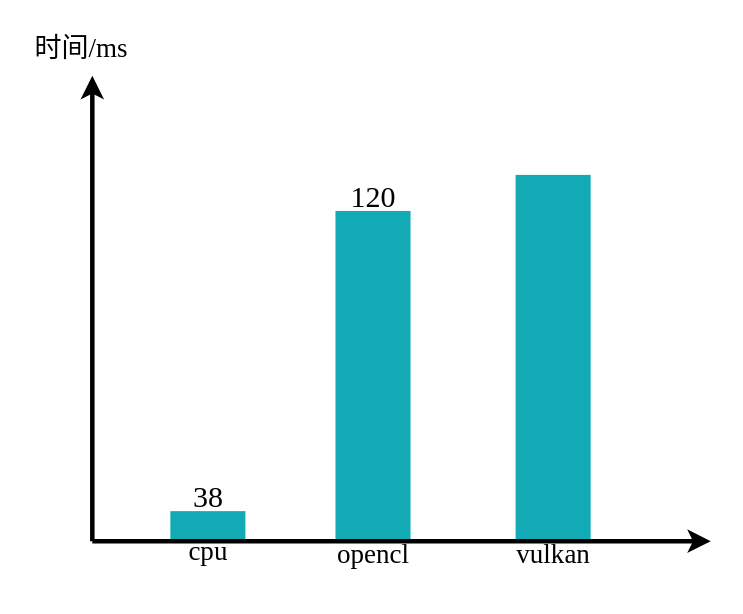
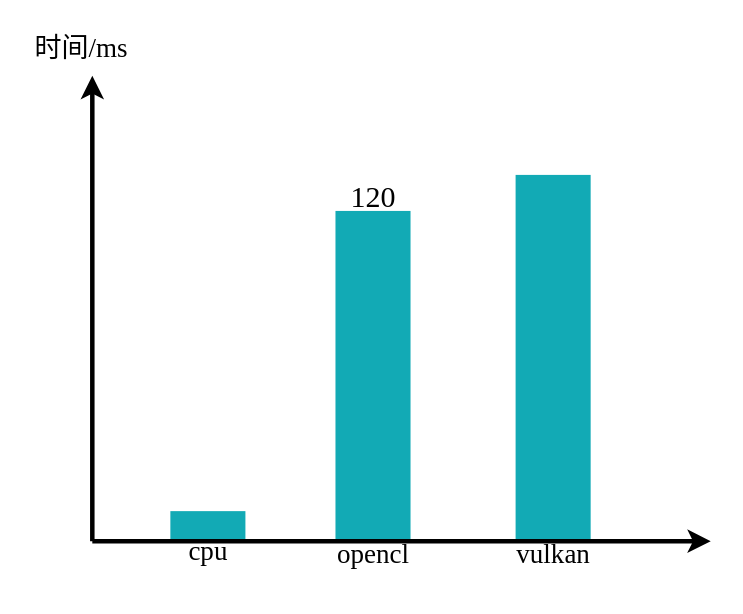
- <mxCell id="11" value="&lt;font face=&quot;Times New Roman&quot; style=&quot;font-size: 20px&quot;&gt;38&lt;/font&gt;" style="text;html=1;align=center;verticalAlign=middle;resizable=0;points=[];autosize=1;" parent="1" vertex="1"><mxGeometry x="118" y="320" width="40" height="20" as="geometry" /></mxCell>
